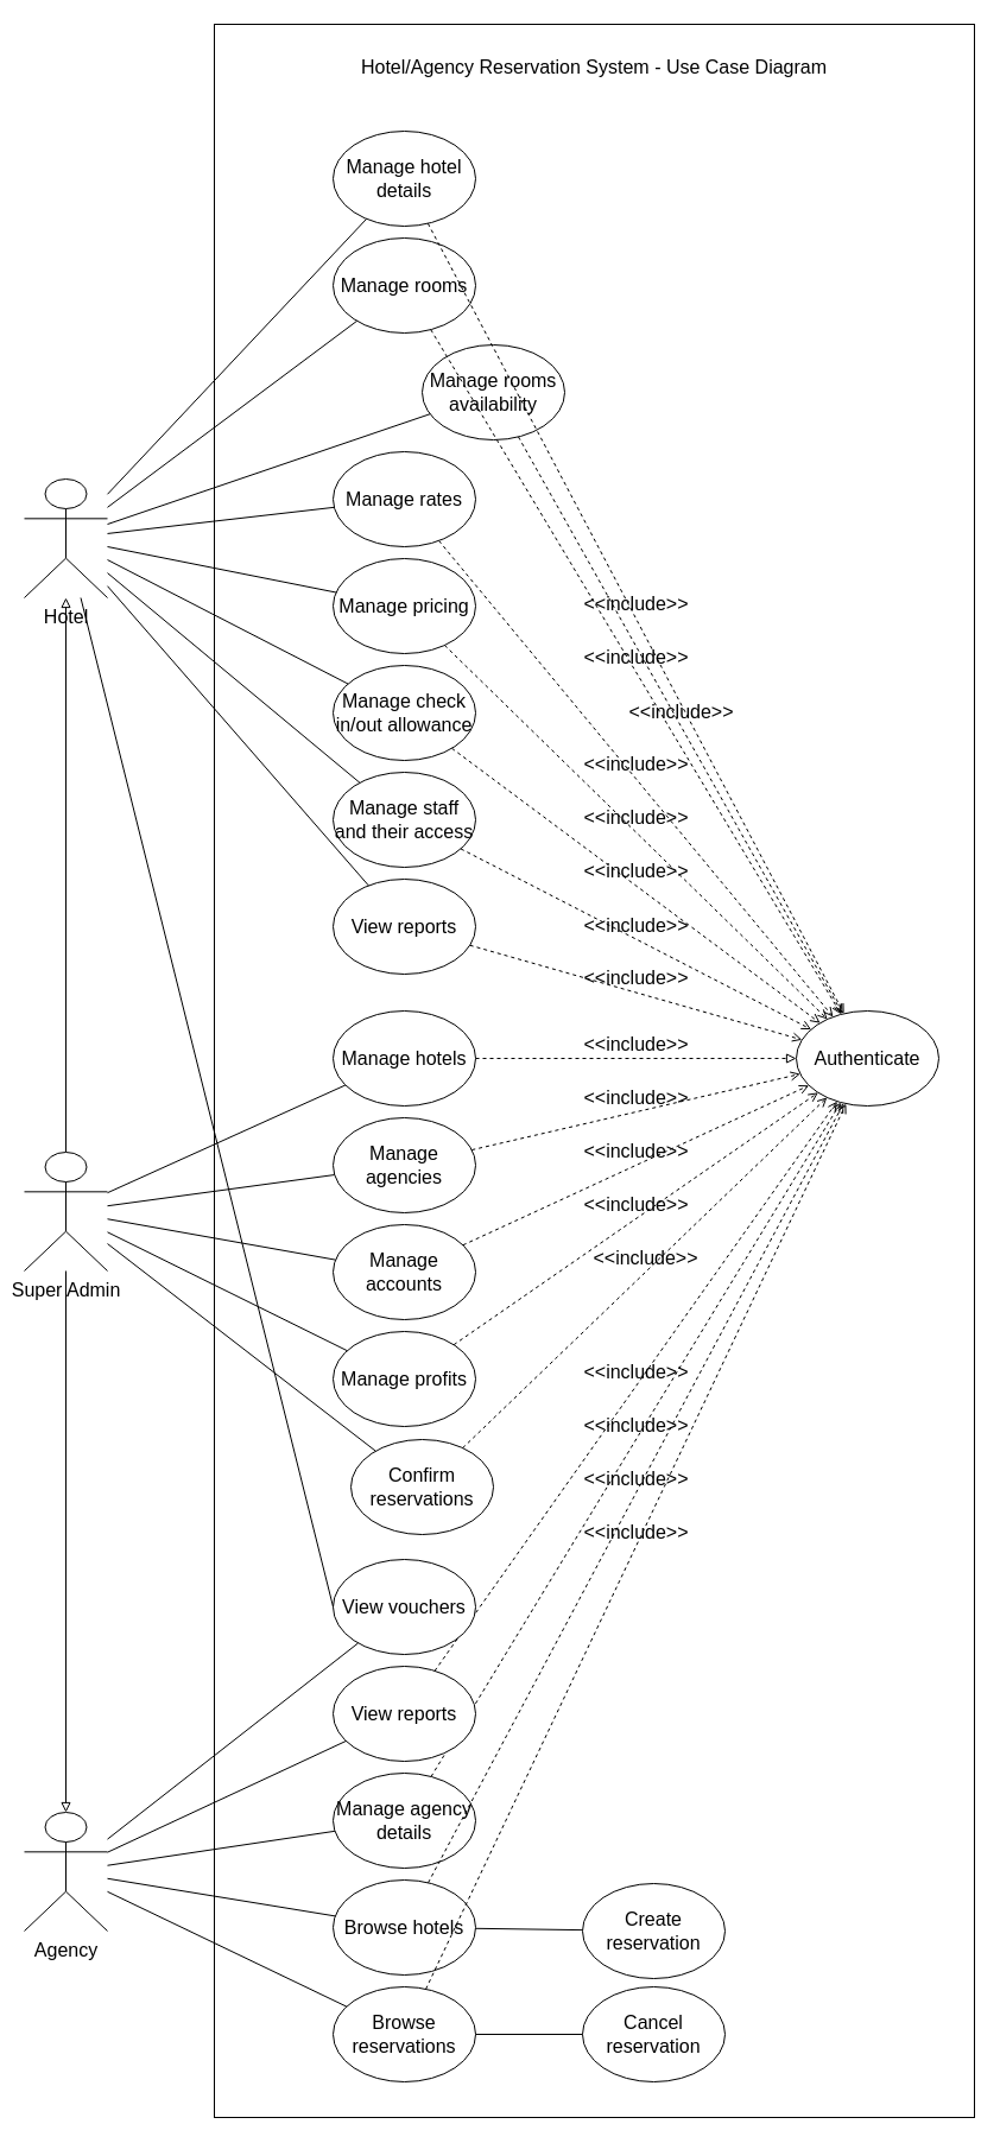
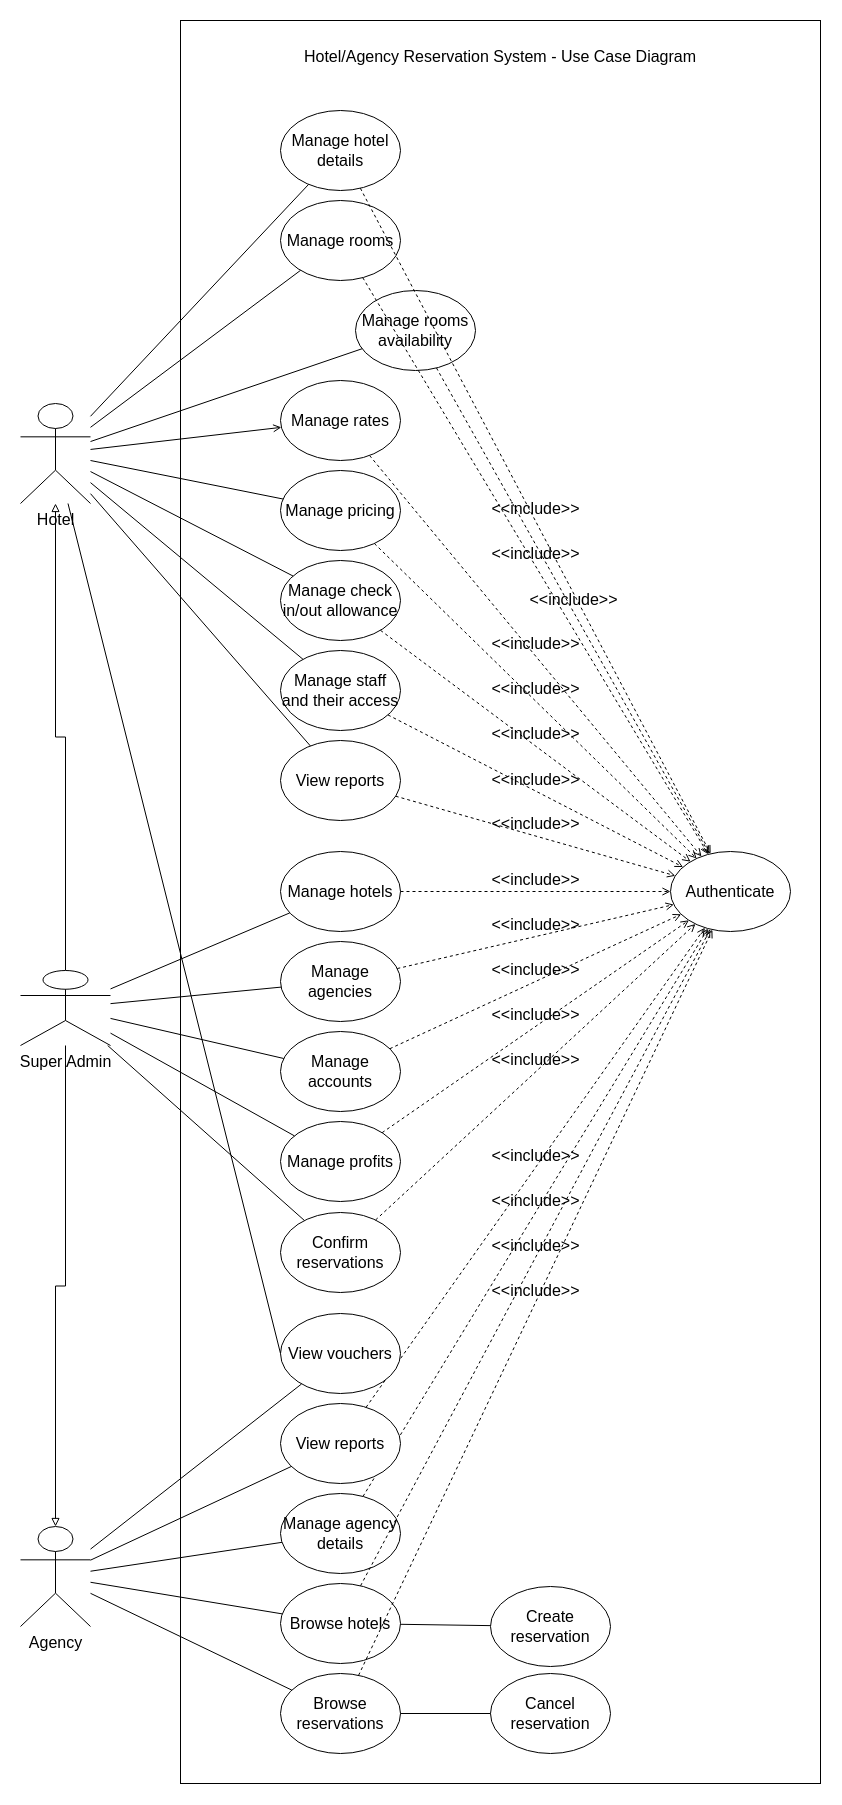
- <mxCell id="51" value="" style="endArrow=none;html=1;rounded=0;fontSize=16;" parent="1" source="30" target="50" edge="1"><mxGeometry width="50" height="50" relative="1" as="geometry"><mxPoint x="550" y="463" as="sourcePoint" /><mxPoint x="600" y="413" as="targetPoint" /></mxGeometry></mxCell>
+ <mxCell id="51" value="" style="endArrow=open;html=1;rounded=0;fontSize=16;" parent="1" source="30" target="50" edge="1"><mxGeometry width="50" height="50" relative="1" as="geometry"><mxPoint x="550" y="463" as="sourcePoint" /><mxPoint x="600" y="413" as="targetPoint" /></mxGeometry></mxCell>
- <mxCell id="61" value="&amp;lt;&amp;lt;include&amp;gt;&amp;gt;" style="html=1;verticalAlign=bottom;labelBackgroundColor=none;endArrow=block;endFill=0;dashed=1;rounded=0;fontSize=16;" parent="1" source="56" target="8" edge="1"><mxGeometry width="160" relative="1" as="geometry"><mxPoint x="460" y="1021" as="sourcePoint" /><mxPoint x="960" y="1059" as="targetPoint" /></mxGeometry></mxCell>
+ <mxCell id="61" value="&amp;lt;&amp;lt;include&amp;gt;&amp;gt;" style="html=1;verticalAlign=bottom;labelBackgroundColor=none;endArrow=open;endFill=0;dashed=1;rounded=0;fontSize=16;" parent="1" source="56" target="8" edge="1"><mxGeometry width="160" relative="1" as="geometry"><mxPoint x="460" y="1021" as="sourcePoint" /><mxPoint x="960" y="1059" as="targetPoint" /></mxGeometry></mxCell>
- <mxCell id="40" value="&lt;div&gt;Super Admin&lt;/div&gt;" style="shape=umlActor;verticalLabelPosition=bottom;verticalAlign=top;html=1;outlineConnect=0;fontSize=16;" parent="1" vertex="1"><mxGeometry x="20" y="970" width="70" height="100" as="geometry" /></mxCell>
+ <mxCell id="40" value="&lt;div&gt;Super Admin&lt;/div&gt;" style="shape=umlActor;verticalLabelPosition=bottom;verticalAlign=top;html=1;outlineConnect=0;fontSize=16;" parent="1" vertex="1"><mxGeometry x="20" y="970" width="90" height="75" as="geometry" /></mxCell>
- <mxCell id="25" value="Confirm reservations" style="ellipse;whiteSpace=wrap;html=1;fontSize=16;" parent="1" vertex="1"><mxGeometry x="295" y="1212" width="120" height="80" as="geometry" /></mxCell>
+ <mxCell id="25" value="Confirm reservations" style="ellipse;whiteSpace=wrap;html=1;fontSize=16;" parent="1" vertex="1"><mxGeometry x="280" y="1212" width="120" height="80" as="geometry" /></mxCell>
